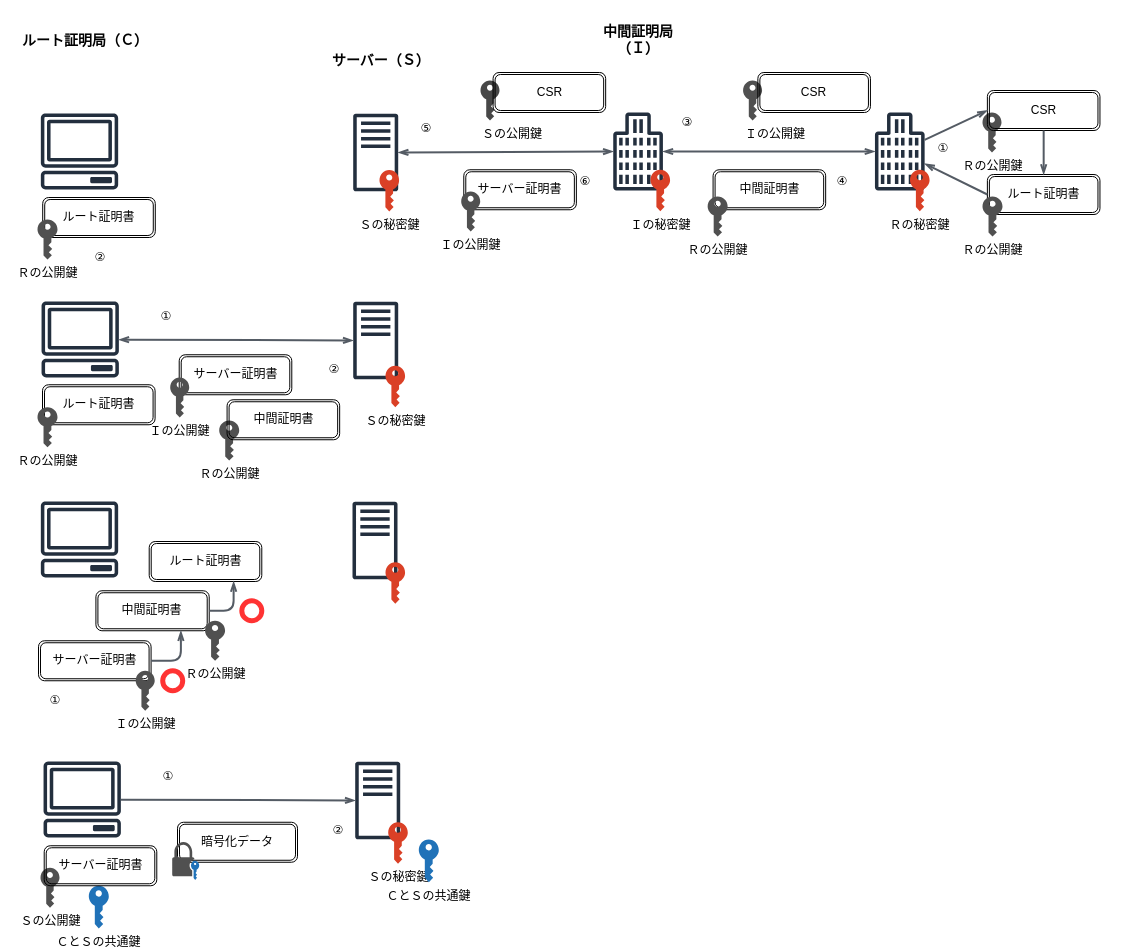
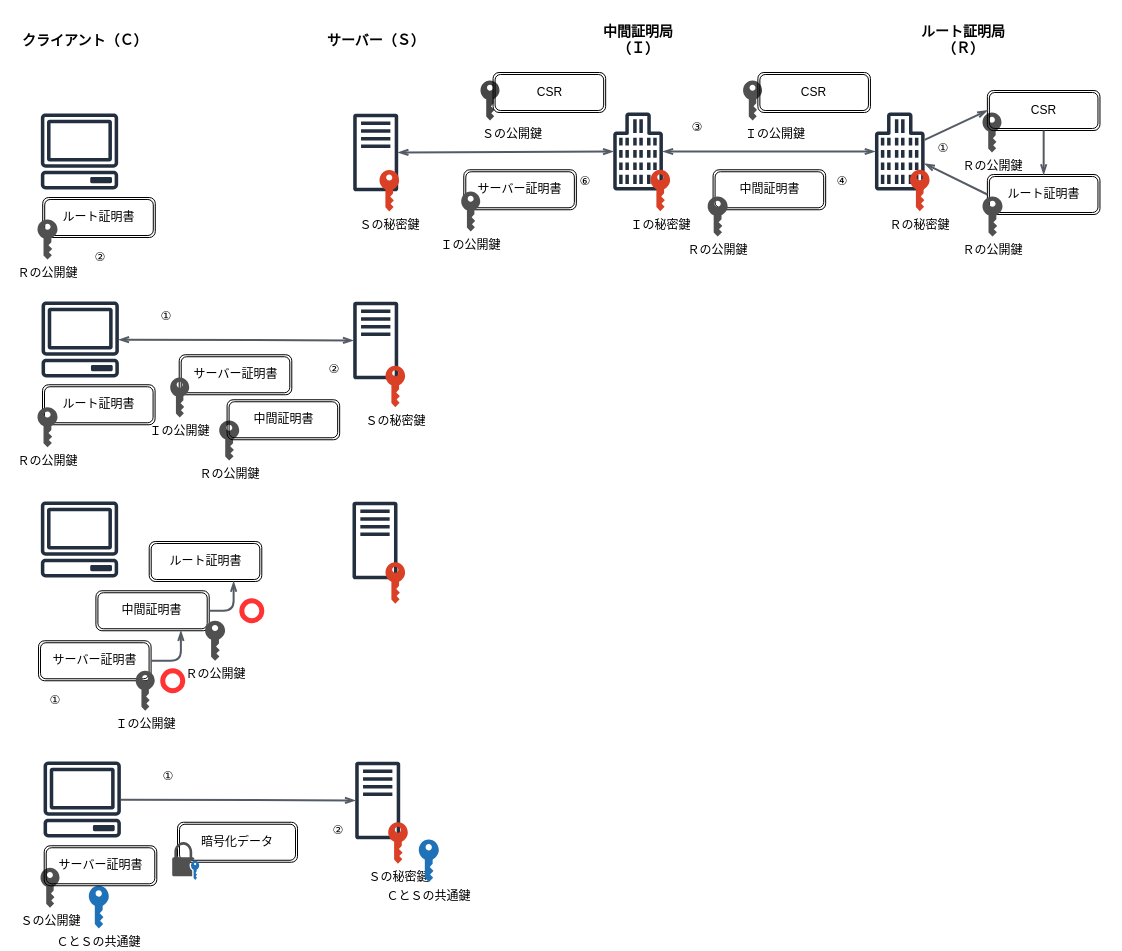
+ <mxCell id="74" value="ルート証明局（Ｒ）" style="rounded=0;whiteSpace=wrap;html=1;align=center;fillColor=none;strokeColor=none;fontSize=14;fontStyle=1" parent="1" vertex="1"><mxGeometry x="909.5" y="20" width="106" height="38" as="geometry" /></mxCell>
- <mxCell id="37" value="ルート証明局（Ｃ）" style="rounded=0;whiteSpace=wrap;html=1;align=center;fillColor=none;strokeColor=none;fontSize=14;fontStyle=1" parent="1" vertex="1"><mxGeometry x="20.71" y="21" width="122" height="38" as="geometry" /></mxCell>
+ <mxCell id="37" value="クライアント（Ｃ）" style="rounded=0;whiteSpace=wrap;html=1;align=center;fillColor=none;strokeColor=none;fontSize=14;fontStyle=1" parent="1" vertex="1"><mxGeometry x="20.71" y="21" width="122" height="38" as="geometry" /></mxCell>
- <mxCell id="35" value="サーバー（Ｓ）" style="rounded=0;whiteSpace=wrap;html=1;align=center;fillColor=none;strokeColor=none;fontSize=14;fontStyle=1" parent="1" vertex="1"><mxGeometry x="330.85" y="41" width="97.29" height="38" as="geometry" /></mxCell>
+ <mxCell id="35" value="サーバー（Ｓ）" style="rounded=0;whiteSpace=wrap;html=1;align=center;fillColor=none;strokeColor=none;fontSize=14;fontStyle=1" parent="1" vertex="1"><mxGeometry x="325.85" y="21" width="97.29" height="38" as="geometry" /></mxCell>
- <mxCell id="10" value="③" style="rounded=0;whiteSpace=wrap;html=1;gradientColor=none;fillColor=none;strokeColor=none;" parent="1" vertex="1"><mxGeometry x="672.16" y="107" width="30" height="30" as="geometry" /></mxCell>
+ <mxCell id="10" value="③" style="rounded=0;whiteSpace=wrap;html=1;gradientColor=none;fillColor=none;strokeColor=none;" parent="1" vertex="1"><mxGeometry x="682.16" y="112" width="30" height="30" as="geometry" /></mxCell>
- <mxCell id="9" value="⑤" style="rounded=0;whiteSpace=wrap;html=1;gradientColor=none;fillColor=none;strokeColor=none;" parent="1" vertex="1"><mxGeometry x="411.29" y="113" width="30" height="30" as="geometry" /></mxCell>
